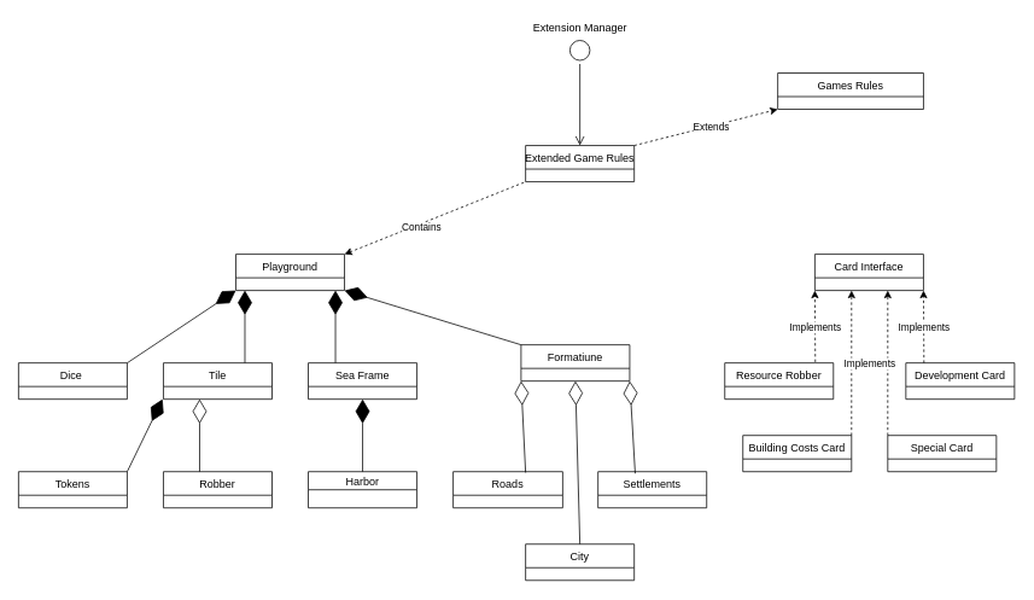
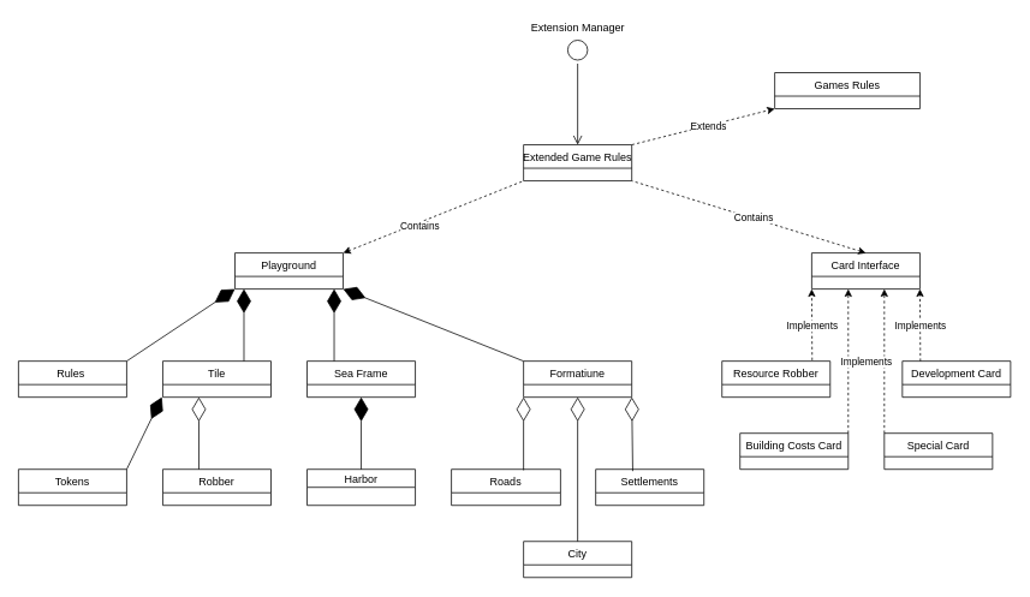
+ <mxCell id="29" value="" style="endArrow=none;html=1;strokeColor=#000000;entryX=1;entryY=1;entryDx=0;entryDy=0;exitX=0.5;exitY=0;exitDx=0;exitDy=0;dashed=1;startArrow=classic;startFill=1;endFill=0;" parent="1" source="28" target="21" edge="1"><mxGeometry width="50" height="50" relative="1" as="geometry"><mxPoint x="390" y="290" as="sourcePoint" /><mxPoint x="589" y="210" as="targetPoint" /></mxGeometry></mxCell>
+ <mxCell id="30" value="Contains" style="edgeLabel;html=1;align=center;verticalAlign=middle;resizable=0;points=[];" parent="29" vertex="1" connectable="0"><mxGeometry x="-0.29" y="-2" relative="1" as="geometry"><mxPoint x="-33.73" y="-9.72" as="offset" /></mxGeometry></mxCell>
- <mxCell id="32" value="Formatiune" style="swimlane;fontStyle=0;childLayout=stackLayout;horizontal=1;startSize=26;fillColor=none;horizontalStack=0;resizeParent=1;resizeParentMax=0;resizeLast=0;collapsible=1;marginBottom=0;" parent="1" vertex="1"><mxGeometry x="575" y="380" width="120" height="40" as="geometry"><mxRectangle x="140" y="180" width="60" height="26" as="alternateBounds" /></mxGeometry></mxCell>
+ <mxCell id="32" value="Formatiune" style="swimlane;fontStyle=0;childLayout=stackLayout;horizontal=1;startSize=26;fillColor=none;horizontalStack=0;resizeParent=1;resizeParentMax=0;resizeLast=0;collapsible=1;marginBottom=0;" parent="1" vertex="1"><mxGeometry x="580" y="400" width="120" height="40" as="geometry"><mxRectangle x="140" y="180" width="60" height="26" as="alternateBounds" /></mxGeometry></mxCell>
- <mxCell id="13" value="Dice " style="swimlane;fontStyle=0;childLayout=stackLayout;horizontal=1;startSize=26;fillColor=none;horizontalStack=0;resizeParent=1;resizeParentMax=0;resizeLast=0;collapsible=1;marginBottom=0;shadow=0;rounded=0;glass=0;" parent="1" vertex="1"><mxGeometry x="20" y="400" width="120" height="40" as="geometry"><mxRectangle x="140" y="180" width="60" height="26" as="alternateBounds" /></mxGeometry></mxCell>
+ <mxCell id="13" value="Rules " style="swimlane;fontStyle=0;childLayout=stackLayout;horizontal=1;startSize=26;fillColor=none;horizontalStack=0;resizeParent=1;resizeParentMax=0;resizeLast=0;collapsible=1;marginBottom=0;shadow=0;rounded=0;glass=0;" parent="1" vertex="1"><mxGeometry x="20" y="400" width="120" height="40" as="geometry"><mxRectangle x="140" y="180" width="60" height="26" as="alternateBounds" /></mxGeometry></mxCell>
